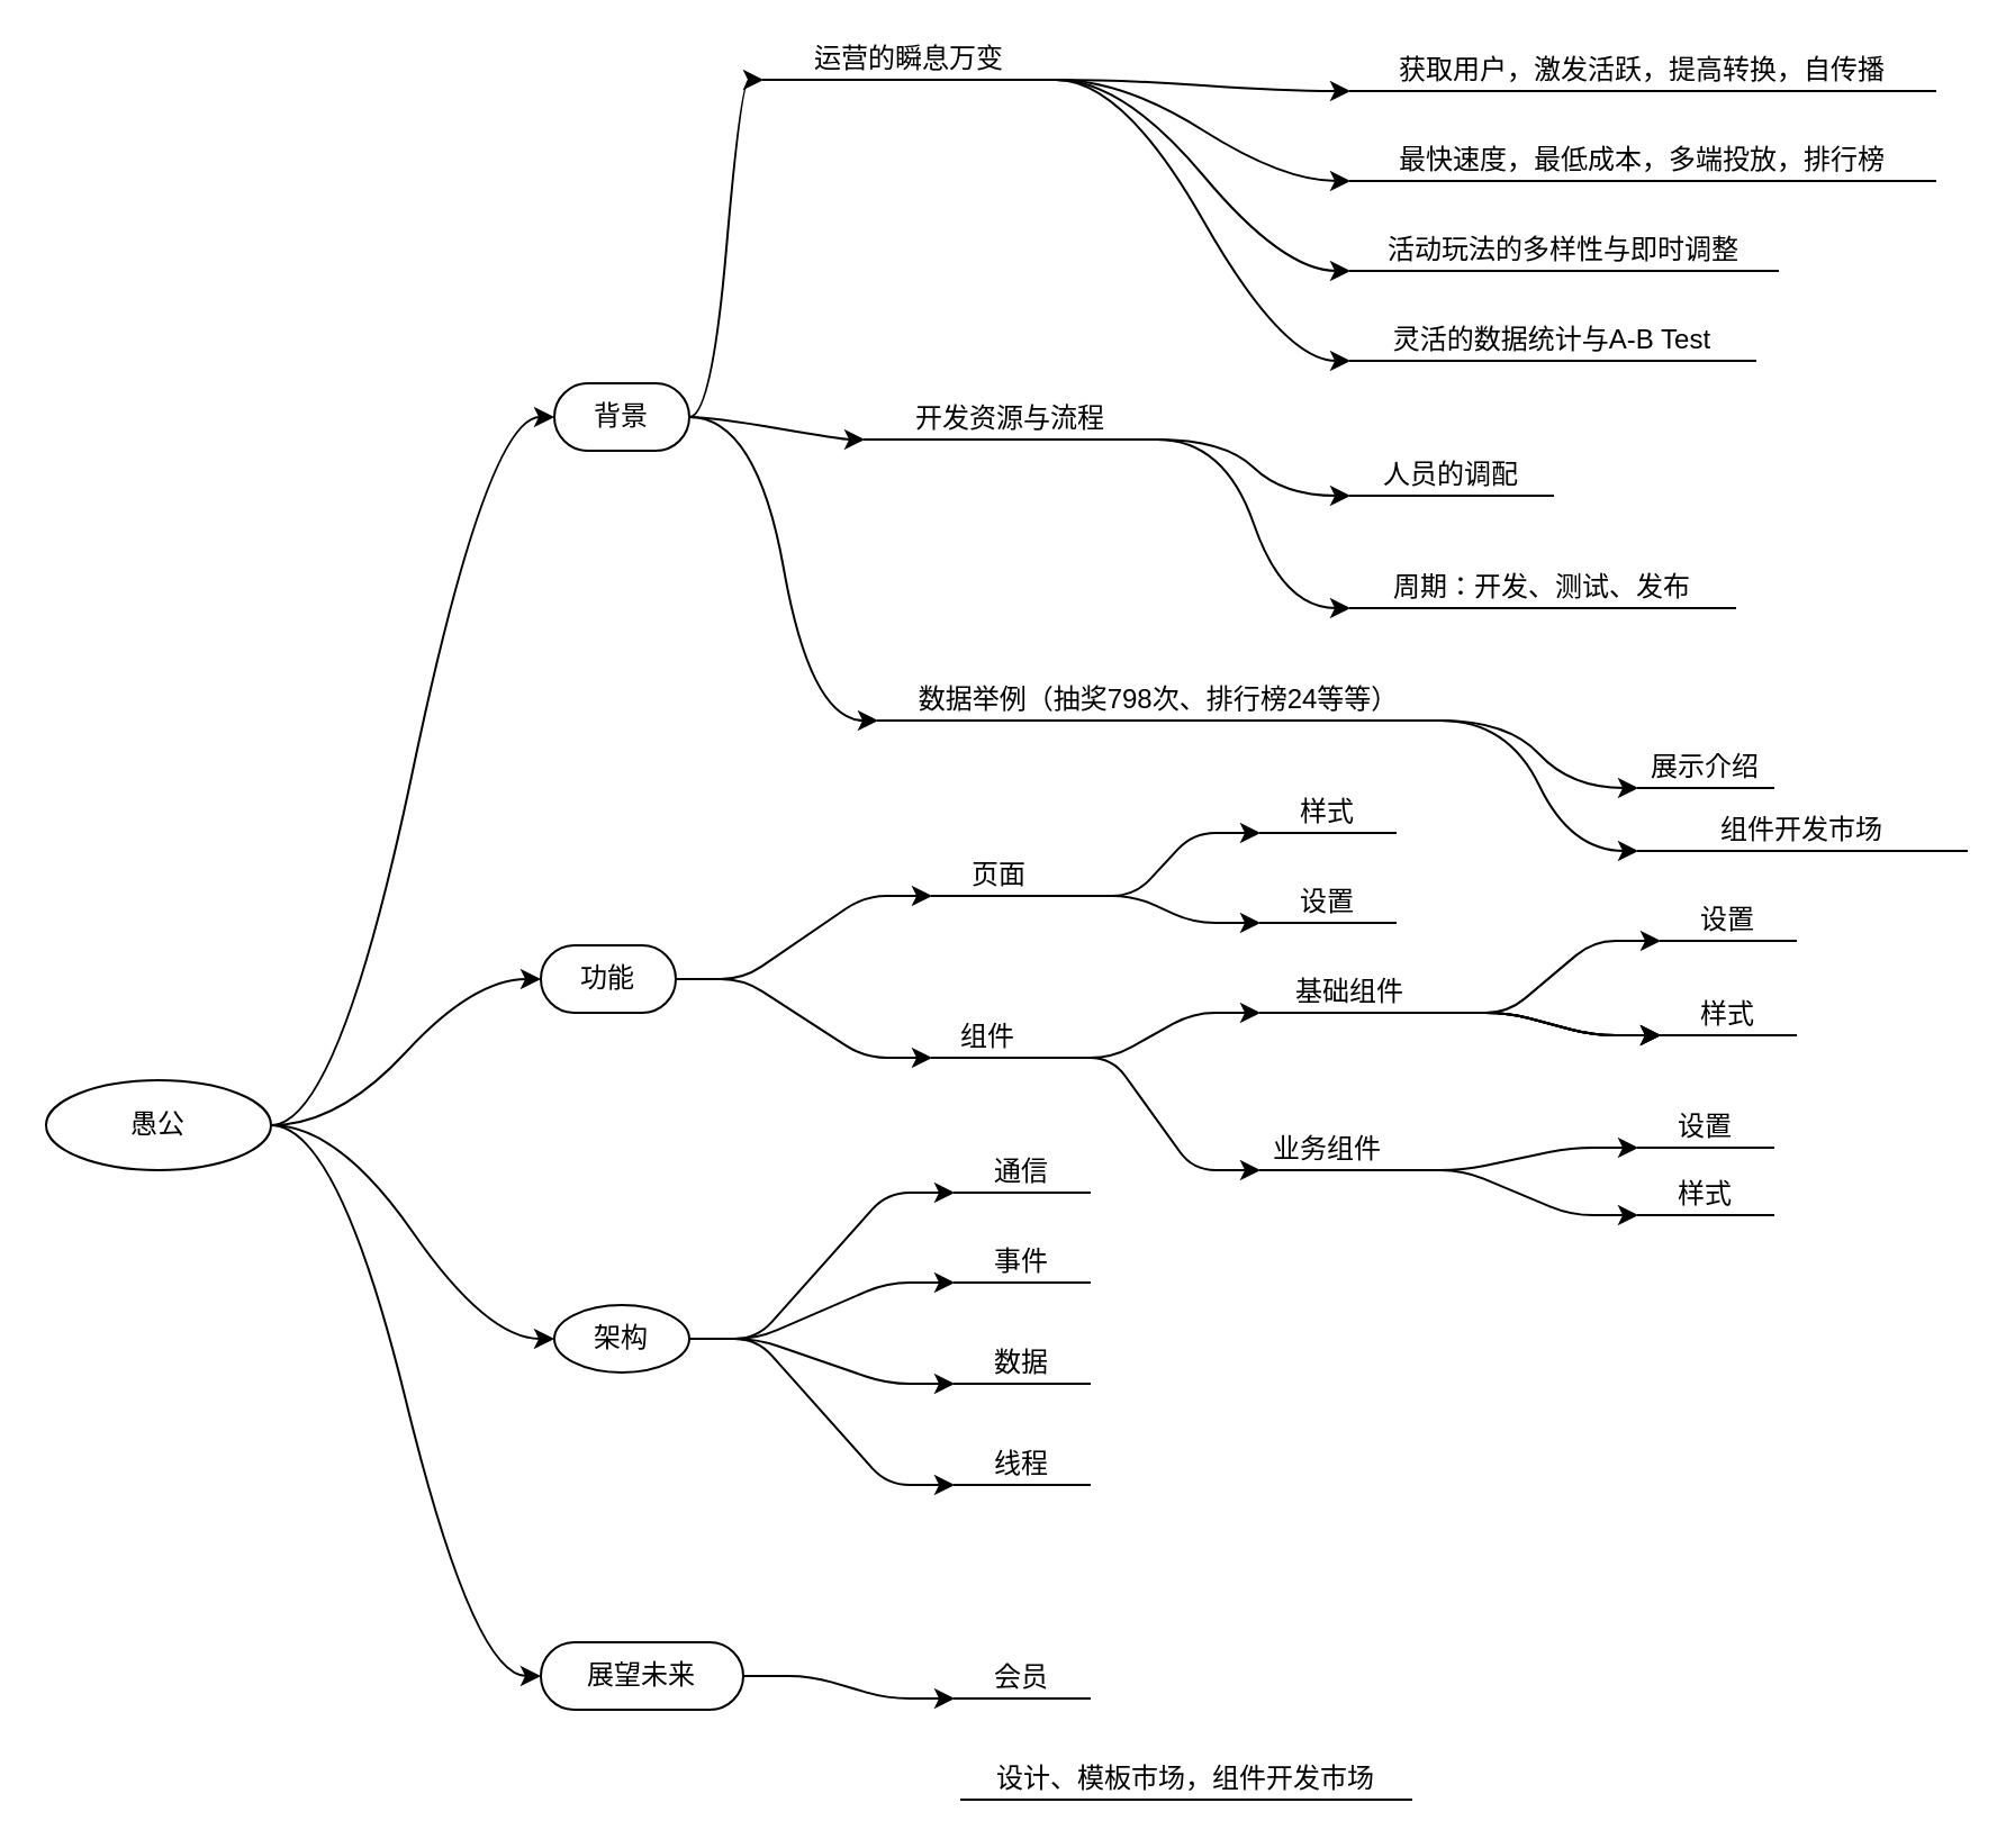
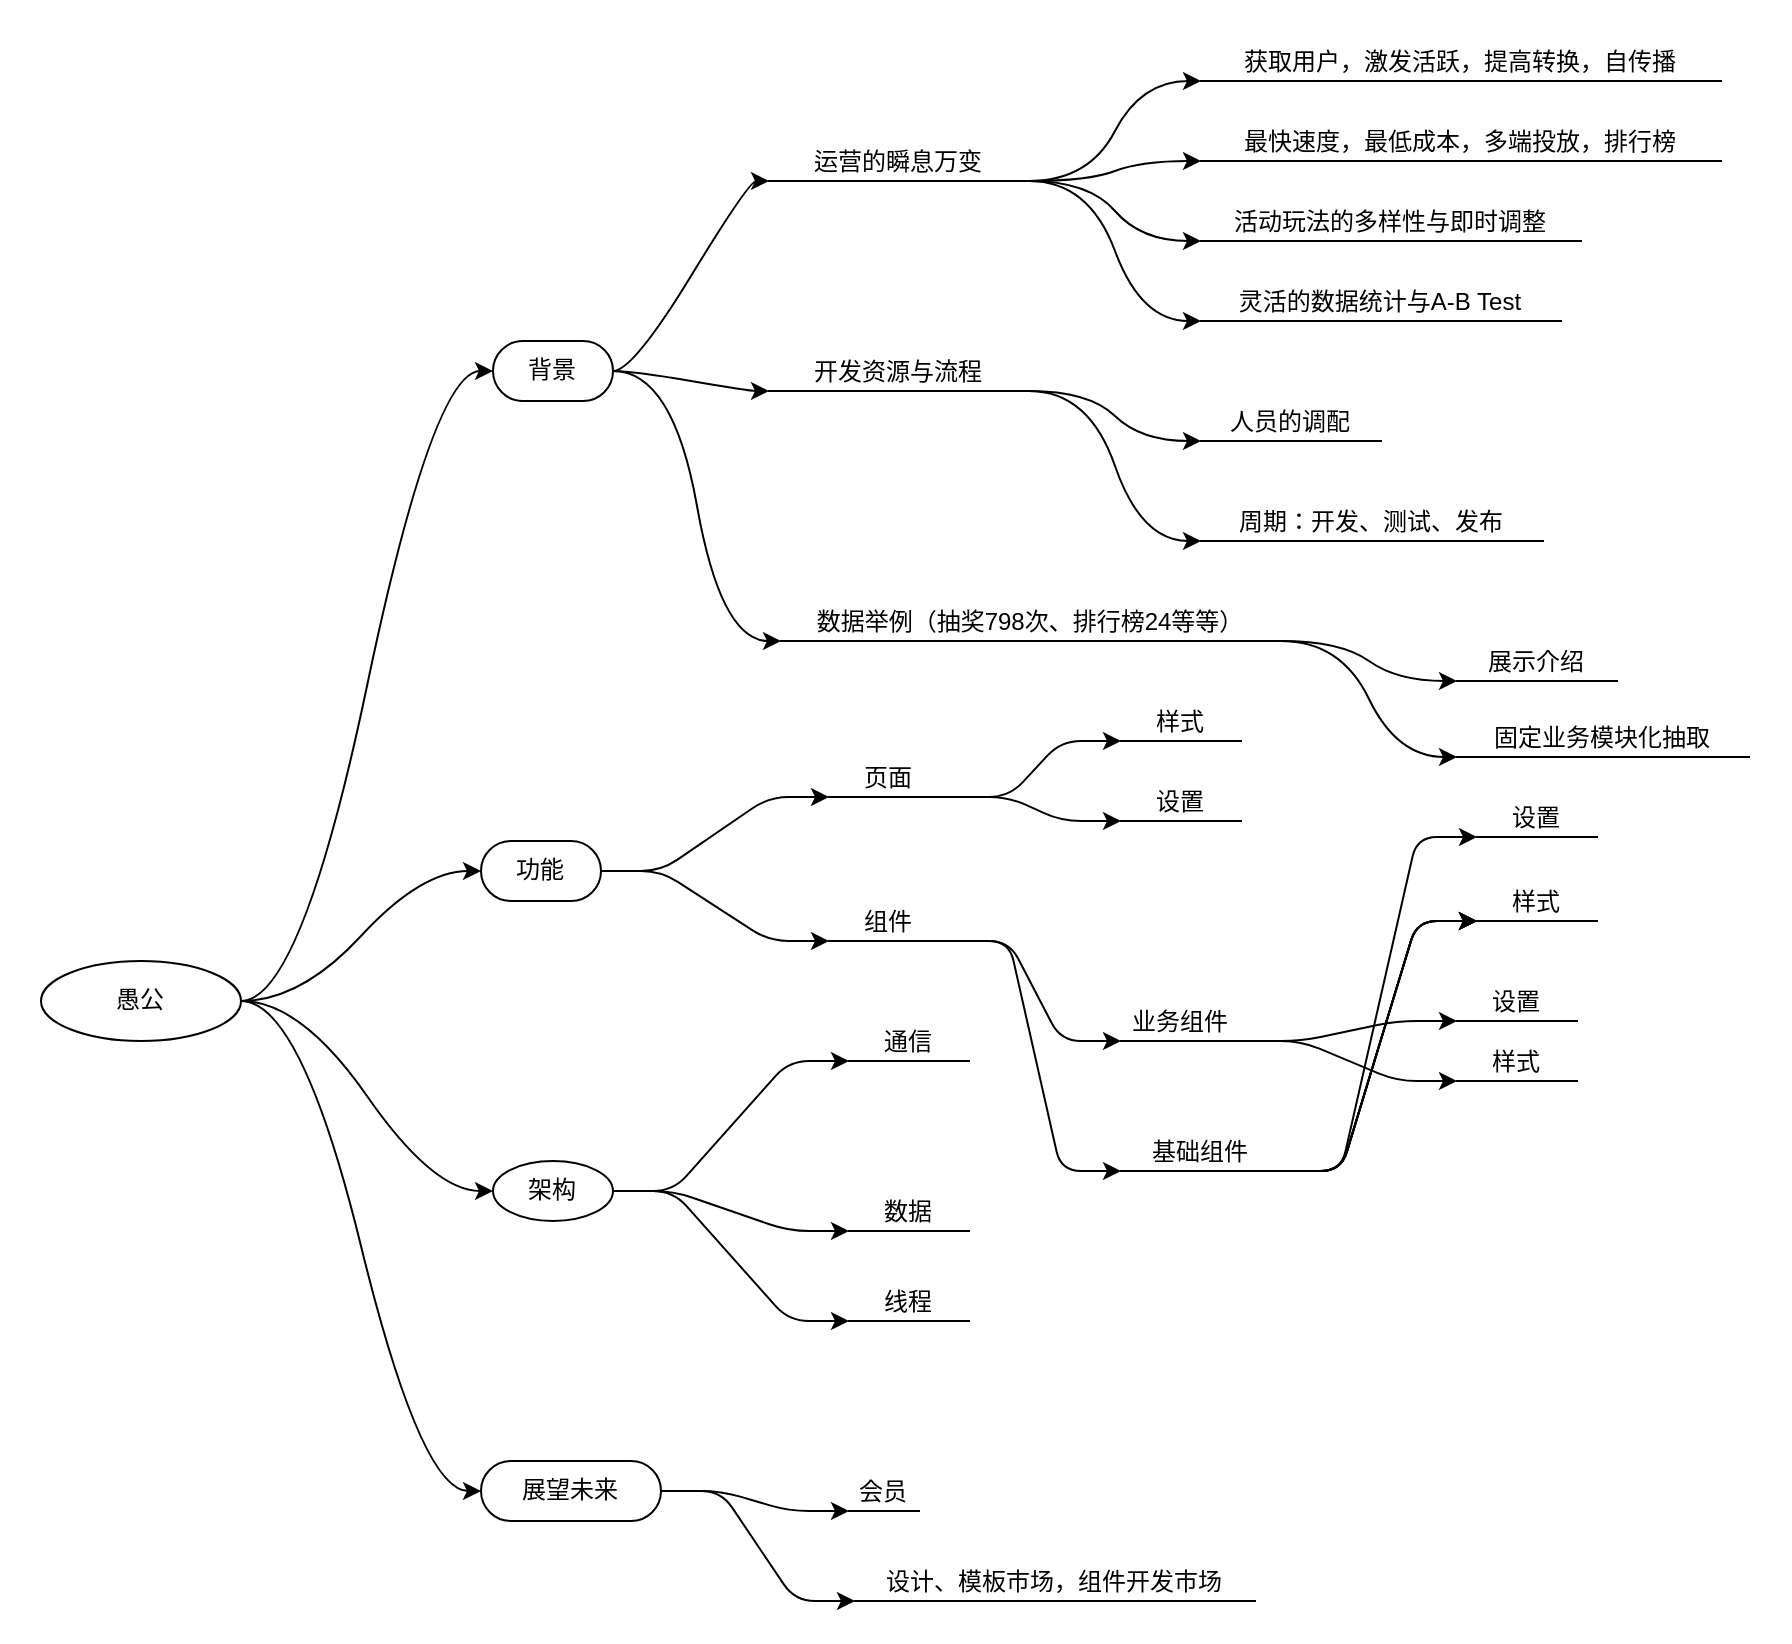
- <mxCell id="24" value="运营的瞬息万变" style="whiteSpace=wrap;html=1;shape=partialRectangle;top=0;left=0;bottom=1;right=0;points=[[0,1],[1,1]];fillColor=none;align=center;verticalAlign=bottom;routingCenterY=0.5;snapToPoint=1;recursiveResize=0;autosize=1;treeFolding=1;treeMoving=1;newEdgeStyle={&quot;edgeStyle&quot;:&quot;entityRelationEdgeStyle&quot;,&quot;startArrow&quot;:&quot;none&quot;,&quot;endArrow&quot;:&quot;none&quot;,&quot;segment&quot;:10,&quot;curved&quot;:1};" parent="1" vertex="1"><mxGeometry x="339" y="15" width="130" height="20" as="geometry" /></mxCell>
+ <mxCell id="24" value="运营的瞬息万变" style="whiteSpace=wrap;html=1;shape=partialRectangle;top=0;left=0;bottom=1;right=0;points=[[0,1],[1,1]];fillColor=none;align=center;verticalAlign=bottom;routingCenterY=0.5;snapToPoint=1;recursiveResize=0;autosize=1;treeFolding=1;treeMoving=1;newEdgeStyle={&quot;edgeStyle&quot;:&quot;entityRelationEdgeStyle&quot;,&quot;startArrow&quot;:&quot;none&quot;,&quot;endArrow&quot;:&quot;none&quot;,&quot;segment&quot;:10,&quot;curved&quot;:1};" parent="1" vertex="1"><mxGeometry x="384" y="70" width="130" height="20" as="geometry" /></mxCell>
- <mxCell id="39" value="展示介绍" style="whiteSpace=wrap;html=1;shape=partialRectangle;top=0;left=0;bottom=1;right=0;points=[[0,1],[1,1]];fillColor=none;align=center;verticalAlign=bottom;routingCenterY=0.5;snapToPoint=1;recursiveResize=0;autosize=1;treeFolding=1;treeMoving=1;newEdgeStyle={&quot;edgeStyle&quot;:&quot;entityRelationEdgeStyle&quot;,&quot;startArrow&quot;:&quot;none&quot;,&quot;endArrow&quot;:&quot;none&quot;,&quot;segment&quot;:10,&quot;curved&quot;:1};" parent="1" vertex="1"><mxGeometry x="728" y="320" width="60" height="30" as="geometry" /></mxCell>
+ <mxCell id="39" value="展示介绍" style="whiteSpace=wrap;html=1;shape=partialRectangle;top=0;left=0;bottom=1;right=0;points=[[0,1],[1,1]];fillColor=none;align=center;verticalAlign=bottom;routingCenterY=0.5;snapToPoint=1;recursiveResize=0;autosize=1;treeFolding=1;treeMoving=1;newEdgeStyle={&quot;edgeStyle&quot;:&quot;entityRelationEdgeStyle&quot;,&quot;startArrow&quot;:&quot;none&quot;,&quot;endArrow&quot;:&quot;none&quot;,&quot;segment&quot;:10,&quot;curved&quot;:1};" parent="1" vertex="1"><mxGeometry x="728" y="320" width="80" height="20" as="geometry" /></mxCell>
- <mxCell id="40" value="组件开发市场" style="whiteSpace=wrap;html=1;shape=partialRectangle;top=0;left=0;bottom=1;right=0;points=[[0,1],[1,1]];fillColor=none;align=center;verticalAlign=bottom;routingCenterY=0.5;snapToPoint=1;recursiveResize=0;autosize=1;treeFolding=1;treeMoving=1;newEdgeStyle={&quot;edgeStyle&quot;:&quot;entityRelationEdgeStyle&quot;,&quot;startArrow&quot;:&quot;none&quot;,&quot;endArrow&quot;:&quot;none&quot;,&quot;segment&quot;:10,&quot;curved&quot;:1};" parent="1" vertex="1"><mxGeometry x="728" y="358" width="146" height="20" as="geometry" /></mxCell>
+ <mxCell id="40" value="固定业务模块化抽取" style="whiteSpace=wrap;html=1;shape=partialRectangle;top=0;left=0;bottom=1;right=0;points=[[0,1],[1,1]];fillColor=none;align=center;verticalAlign=bottom;routingCenterY=0.5;snapToPoint=1;recursiveResize=0;autosize=1;treeFolding=1;treeMoving=1;newEdgeStyle={&quot;edgeStyle&quot;:&quot;entityRelationEdgeStyle&quot;,&quot;startArrow&quot;:&quot;none&quot;,&quot;endArrow&quot;:&quot;none&quot;,&quot;segment&quot;:10,&quot;curved&quot;:1};" parent="1" vertex="1"><mxGeometry x="728" y="358" width="146" height="20" as="geometry" /></mxCell>
- <mxCell id="52" value="基础组件" style="whiteSpace=wrap;html=1;shape=partialRectangle;top=0;left=0;bottom=1;right=0;points=[[0,1],[1,1]];fillColor=none;align=center;verticalAlign=bottom;routingCenterY=0.5;snapToPoint=1;recursiveResize=0;autosize=1;treeFolding=1;treeMoving=1;newEdgeStyle={&quot;edgeStyle&quot;:&quot;entityRelationEdgeStyle&quot;,&quot;startArrow&quot;:&quot;none&quot;,&quot;endArrow&quot;:&quot;none&quot;,&quot;segment&quot;:10,&quot;curved&quot;:1};" vertex="1" parent="1"><mxGeometry x="560" y="430" width="80" height="20" as="geometry" /></mxCell>
+ <mxCell id="52" value="基础组件" style="whiteSpace=wrap;html=1;shape=partialRectangle;top=0;left=0;bottom=1;right=0;points=[[0,1],[1,1]];fillColor=none;align=center;verticalAlign=bottom;routingCenterY=0.5;snapToPoint=1;recursiveResize=0;autosize=1;treeFolding=1;treeMoving=1;newEdgeStyle={&quot;edgeStyle&quot;:&quot;entityRelationEdgeStyle&quot;,&quot;startArrow&quot;:&quot;none&quot;,&quot;endArrow&quot;:&quot;none&quot;,&quot;segment&quot;:10,&quot;curved&quot;:1};" vertex="1" parent="1"><mxGeometry x="560" y="565" width="80" height="20" as="geometry" /></mxCell>
- <mxCell id="46" value="组件" style="whiteSpace=wrap;html=1;shape=partialRectangle;top=0;left=0;bottom=1;right=0;points=[[0,1],[1,1]];fillColor=none;align=center;verticalAlign=bottom;routingCenterY=0.5;snapToPoint=1;recursiveResize=0;autosize=1;treeFolding=1;treeMoving=1;newEdgeStyle={&quot;edgeStyle&quot;:&quot;entityRelationEdgeStyle&quot;,&quot;startArrow&quot;:&quot;none&quot;,&quot;endArrow&quot;:&quot;none&quot;,&quot;segment&quot;:10,&quot;curved&quot;:1};" vertex="1" parent="1"><mxGeometry x="414" y="450" width="50" height="20" as="geometry" /></mxCell>
+ <mxCell id="46" value="组件" style="whiteSpace=wrap;html=1;shape=partialRectangle;top=0;left=0;bottom=1;right=0;points=[[0,1],[1,1]];fillColor=none;align=center;verticalAlign=bottom;routingCenterY=0.5;snapToPoint=1;recursiveResize=0;autosize=1;treeFolding=1;treeMoving=1;newEdgeStyle={&quot;edgeStyle&quot;:&quot;entityRelationEdgeStyle&quot;,&quot;startArrow&quot;:&quot;none&quot;,&quot;endArrow&quot;:&quot;none&quot;,&quot;segment&quot;:10,&quot;curved&quot;:1};" vertex="1" parent="1"><mxGeometry x="414" y="450" width="60" height="20" as="geometry" /></mxCell>
- <mxCell id="63" value="事件" style="whiteSpace=wrap;html=1;shape=partialRectangle;top=0;left=0;bottom=1;right=0;points=[[0,1],[1,1]];fillColor=none;align=center;verticalAlign=bottom;routingCenterY=0.5;snapToPoint=1;recursiveResize=0;autosize=1;treeFolding=1;treeMoving=1;newEdgeStyle={&quot;edgeStyle&quot;:&quot;entityRelationEdgeStyle&quot;,&quot;startArrow&quot;:&quot;none&quot;,&quot;endArrow&quot;:&quot;none&quot;,&quot;segment&quot;:10,&quot;curved&quot;:1};" vertex="1" parent="1"><mxGeometry x="424" y="550" width="60" height="20" as="geometry" /></mxCell>
- <mxCell id="10" style="edgeStyle=entityRelationEdgeStyle;html=1;" edge="1" parent="1" source="13" target="63"><mxGeometry relative="1" as="geometry" /></mxCell>
- <mxCell id="66" value="会员" style="whiteSpace=wrap;html=1;shape=partialRectangle;top=0;left=0;bottom=1;right=0;points=[[0,1],[1,1]];fillColor=none;align=center;verticalAlign=bottom;routingCenterY=0.5;snapToPoint=1;recursiveResize=0;autosize=1;treeFolding=1;treeMoving=1;newEdgeStyle={&quot;edgeStyle&quot;:&quot;entityRelationEdgeStyle&quot;,&quot;startArrow&quot;:&quot;none&quot;,&quot;endArrow&quot;:&quot;none&quot;,&quot;segment&quot;:10,&quot;curved&quot;:1};" vertex="1" parent="1"><mxGeometry x="424" y="735" width="60" height="20" as="geometry" /></mxCell>
+ <mxCell id="66" value="会员" style="whiteSpace=wrap;html=1;shape=partialRectangle;top=0;left=0;bottom=1;right=0;points=[[0,1],[1,1]];fillColor=none;align=center;verticalAlign=bottom;routingCenterY=0.5;snapToPoint=1;recursiveResize=0;autosize=1;treeFolding=1;treeMoving=1;newEdgeStyle={&quot;edgeStyle&quot;:&quot;entityRelationEdgeStyle&quot;,&quot;startArrow&quot;:&quot;none&quot;,&quot;endArrow&quot;:&quot;none&quot;,&quot;segment&quot;:10,&quot;curved&quot;:1};" vertex="1" parent="1"><mxGeometry x="424" y="735" width="35" height="20" as="geometry" /></mxCell>
+ <mxCell id="18" style="edgeStyle=entityRelationEdgeStyle;html=1;" edge="1" parent="1" source="19" target="67"><mxGeometry relative="1" as="geometry" /></mxCell>
